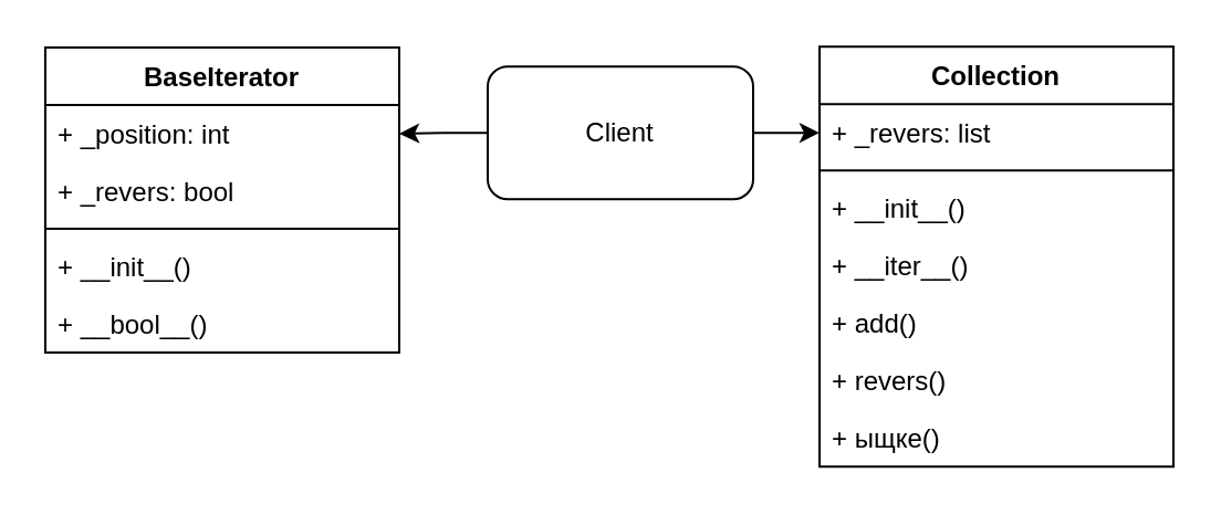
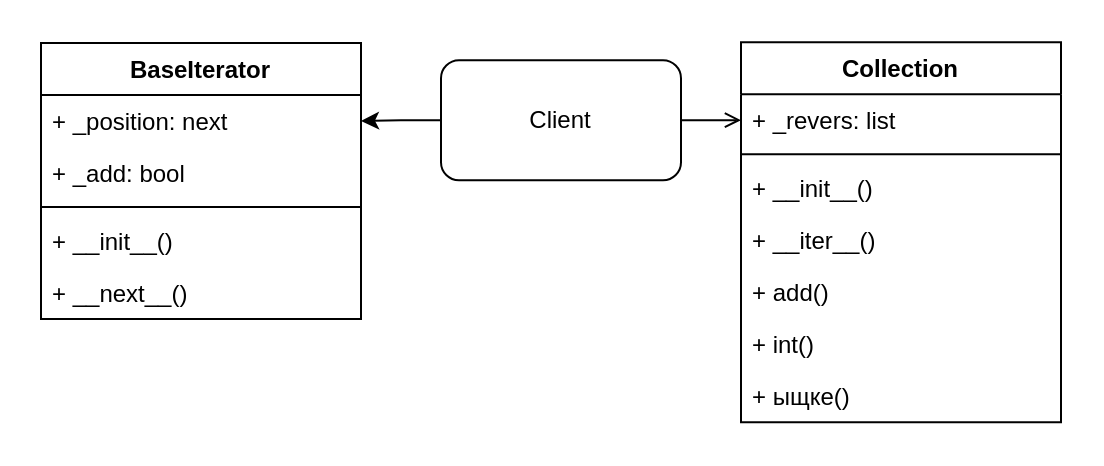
- <mxCell id="2" value="" style="edgeStyle=orthogonalEdgeStyle;rounded=0;orthogonalLoop=1;jettySize=auto;html=1;entryX=0;entryY=0.5;entryDx=0;entryDy=0;" parent="1" source="4" target="12" edge="1"><mxGeometry relative="1" as="geometry" /></mxCell>
+ <mxCell id="2" value="" style="edgeStyle=orthogonalEdgeStyle;rounded=0;orthogonalLoop=1;jettySize=auto;html=1;entryX=0;entryY=0.5;entryDx=0;entryDy=0;endArrow=open;" parent="1" source="4" target="12" edge="1"><mxGeometry relative="1" as="geometry" /></mxCell>
- <mxCell id="6" value="+ _position: int" style="text;strokeColor=none;fillColor=none;align=left;verticalAlign=top;spacingLeft=4;spacingRight=4;overflow=hidden;rotatable=0;points=[[0,0.5],[1,0.5]];portConstraint=eastwest;" parent="5" vertex="1"><mxGeometry y="26" width="160" height="26" as="geometry" /></mxCell>
+ <mxCell id="6" value="+ _position: next" style="text;strokeColor=none;fillColor=none;align=left;verticalAlign=top;spacingLeft=4;spacingRight=4;overflow=hidden;rotatable=0;points=[[0,0.5],[1,0.5]];portConstraint=eastwest;" parent="5" vertex="1"><mxGeometry y="26" width="160" height="26" as="geometry" /></mxCell>
- <mxCell id="7" value="+ _revers: bool  " style="text;strokeColor=none;fillColor=none;align=left;verticalAlign=top;spacingLeft=4;spacingRight=4;overflow=hidden;rotatable=0;points=[[0,0.5],[1,0.5]];portConstraint=eastwest;" parent="5" vertex="1"><mxGeometry y="52" width="160" height="26" as="geometry" /></mxCell>
+ <mxCell id="7" value="+ _add: bool  " style="text;strokeColor=none;fillColor=none;align=left;verticalAlign=top;spacingLeft=4;spacingRight=4;overflow=hidden;rotatable=0;points=[[0,0.5],[1,0.5]];portConstraint=eastwest;" parent="5" vertex="1"><mxGeometry y="52" width="160" height="26" as="geometry" /></mxCell>
- <mxCell id="10" value="+ __bool__()" style="text;strokeColor=none;fillColor=none;align=left;verticalAlign=top;spacingLeft=4;spacingRight=4;overflow=hidden;rotatable=0;points=[[0,0.5],[1,0.5]];portConstraint=eastwest;" parent="5" vertex="1"><mxGeometry y="112" width="160" height="26" as="geometry" /></mxCell>
+ <mxCell id="10" value="+ __next__()" style="text;strokeColor=none;fillColor=none;align=left;verticalAlign=top;spacingLeft=4;spacingRight=4;overflow=hidden;rotatable=0;points=[[0,0.5],[1,0.5]];portConstraint=eastwest;" parent="5" vertex="1"><mxGeometry y="112" width="160" height="26" as="geometry" /></mxCell>
- <mxCell id="17" value="+ revers()" style="text;strokeColor=none;fillColor=none;align=left;verticalAlign=top;spacingLeft=4;spacingRight=4;overflow=hidden;rotatable=0;points=[[0,0.5],[1,0.5]];portConstraint=eastwest;" parent="11" vertex="1"><mxGeometry y="138" width="160" height="26" as="geometry" /></mxCell>
+ <mxCell id="17" value="+ int()" style="text;strokeColor=none;fillColor=none;align=left;verticalAlign=top;spacingLeft=4;spacingRight=4;overflow=hidden;rotatable=0;points=[[0,0.5],[1,0.5]];portConstraint=eastwest;" parent="11" vertex="1"><mxGeometry y="138" width="160" height="26" as="geometry" /></mxCell>
